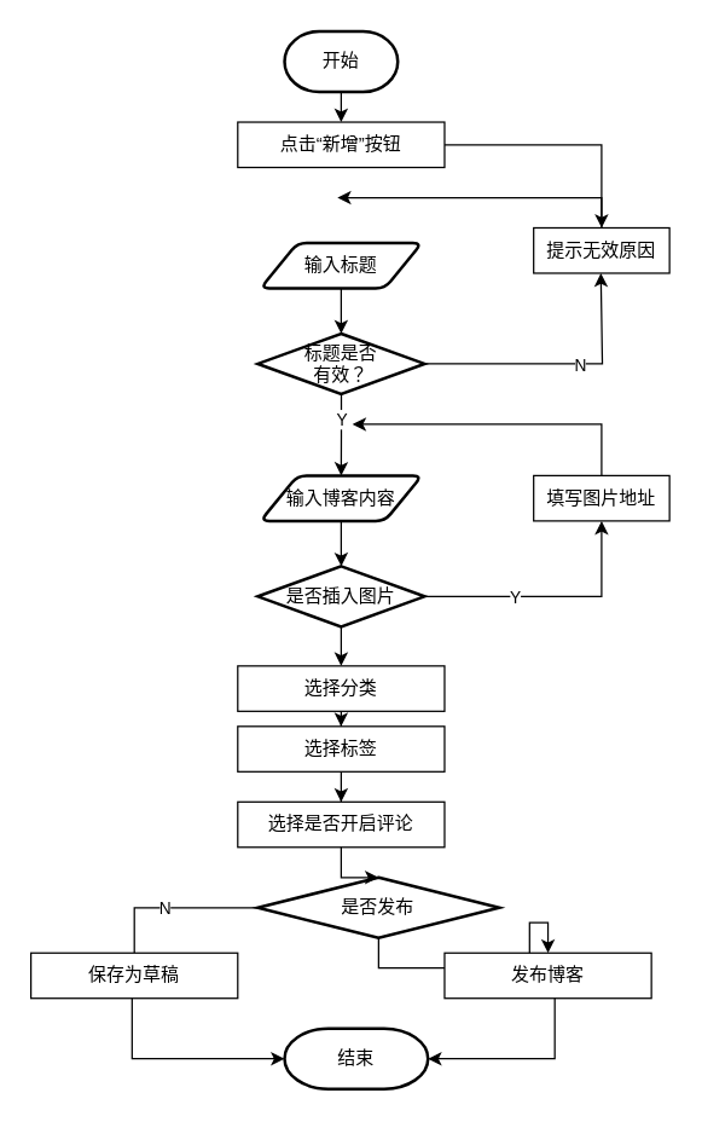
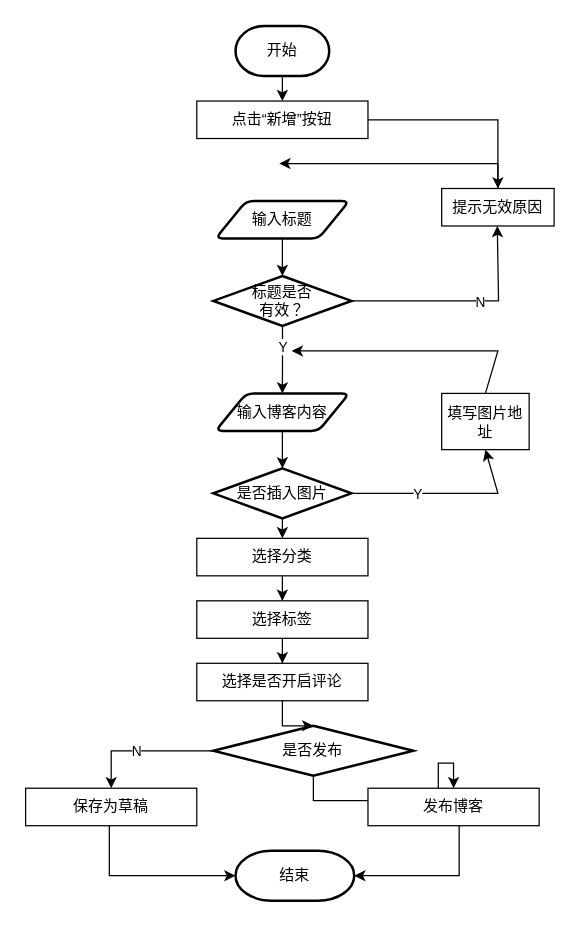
- <mxCell id="19" value="填写图片地址" style="rounded=0;whiteSpace=wrap;html=1;" vertex="1" parent="1"><mxGeometry x="353" y="314" width="90" height="30" as="geometry" /></mxCell>
+ <mxCell id="19" value="填写图片地址" style="rounded=0;whiteSpace=wrap;html=1;" vertex="1" parent="1"><mxGeometry x="353" y="314" width="70" height="45" as="geometry" /></mxCell>
- <mxCell id="24" value="选择分类" style="rounded=0;whiteSpace=wrap;html=1;" vertex="1" parent="1"><mxGeometry x="157" y="440" width="137" height="30" as="geometry" /></mxCell>
+ <mxCell id="24" value="选择分类" style="rounded=0;whiteSpace=wrap;html=1;" vertex="1" parent="1"><mxGeometry x="157" y="430" width="137" height="30" as="geometry" /></mxCell>
- <mxCell id="28" style="edgeStyle=orthogonalEdgeStyle;rounded=0;orthogonalLoop=1;jettySize=auto;html=1;entryX=0.5;entryY=0;entryDx=0;entryDy=0;endArrow=none;" edge="1" parent="1" source="32" target="33"><mxGeometry relative="1" as="geometry" /></mxCell>
+ <mxCell id="28" style="edgeStyle=orthogonalEdgeStyle;rounded=0;orthogonalLoop=1;jettySize=auto;html=1;entryX=0.5;entryY=0;entryDx=0;entryDy=0;" edge="1" parent="1" source="32" target="33"><mxGeometry relative="1" as="geometry" /></mxCell>
